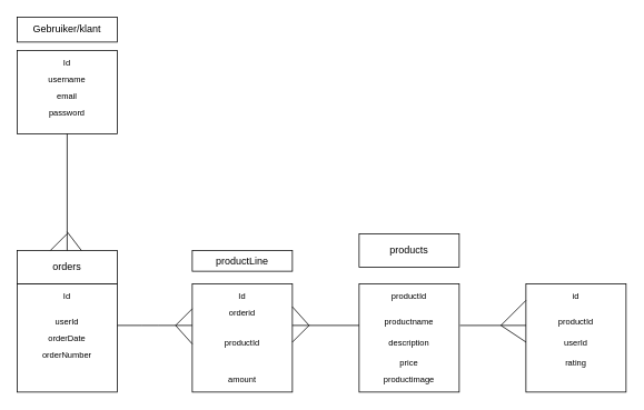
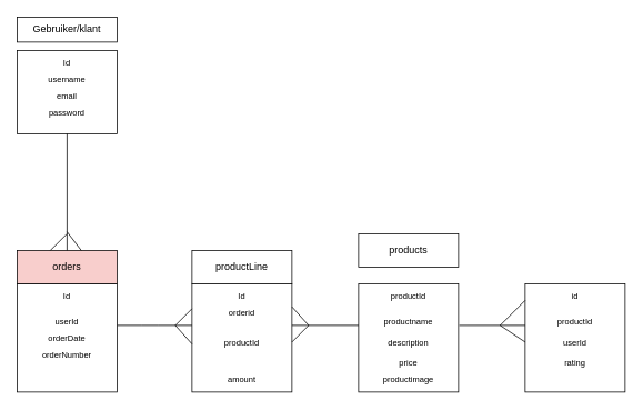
- <mxCell id="3" value="productLine" style="rounded=0;whiteSpace=wrap;html=1;" parent="1" vertex="1"><mxGeometry x="230" y="300" width="120" height="25" as="geometry" /></mxCell>
+ <mxCell id="3" value="productLine" style="rounded=0;whiteSpace=wrap;html=1;" parent="1" vertex="1"><mxGeometry x="230" y="300" width="120" height="40" as="geometry" /></mxCell>
- <mxCell id="18" value="orders" style="rounded=0;whiteSpace=wrap;html=1;" parent="1" vertex="1"><mxGeometry x="20" y="300" width="120" height="40" as="geometry" /></mxCell>
+ <mxCell id="18" value="orders" style="rounded=0;whiteSpace=wrap;html=1;fillColor=#f8cecc;" parent="1" vertex="1"><mxGeometry x="20" y="300" width="120" height="40" as="geometry" /></mxCell>
